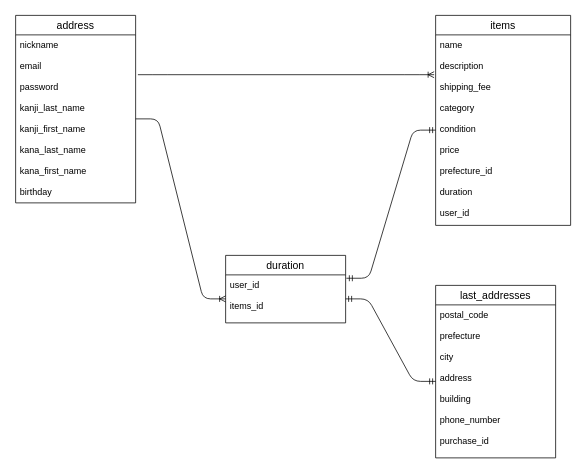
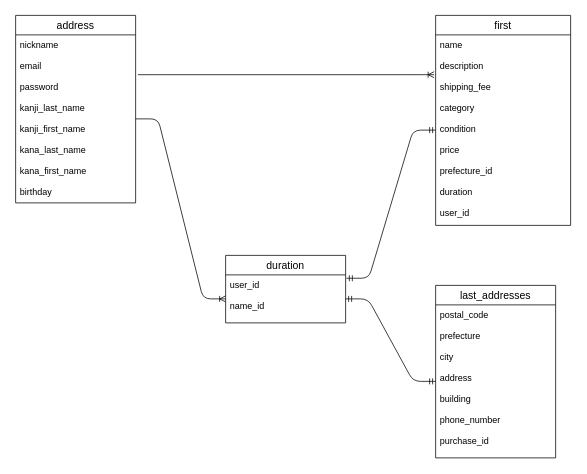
- <mxCell id="6" value="items" style="swimlane;fontStyle=0;childLayout=stackLayout;horizontal=1;startSize=26;horizontalStack=0;resizeParent=1;resizeParentMax=0;resizeLast=0;collapsible=1;marginBottom=0;align=center;fontSize=14;" parent="1" vertex="1"><mxGeometry x="580" y="20" width="180" height="280" as="geometry" /></mxCell>
+ <mxCell id="6" value="first" style="swimlane;fontStyle=0;childLayout=stackLayout;horizontal=1;startSize=26;horizontalStack=0;resizeParent=1;resizeParentMax=0;resizeLast=0;collapsible=1;marginBottom=0;align=center;fontSize=14;" parent="1" vertex="1"><mxGeometry x="580" y="20" width="180" height="280" as="geometry" /></mxCell>
- <mxCell id="11" value="user_id&#10;&#10;items_id" style="text;strokeColor=none;fillColor=none;spacingLeft=4;spacingRight=4;overflow=hidden;rotatable=0;points=[[0,0.5],[1,0.5]];portConstraint=eastwest;fontSize=12;" parent="10" vertex="1"><mxGeometry y="26" width="160" height="64" as="geometry" /></mxCell>
+ <mxCell id="11" value="user_id&#10;&#10;name_id" style="text;strokeColor=none;fillColor=none;spacingLeft=4;spacingRight=4;overflow=hidden;rotatable=0;points=[[0,0.5],[1,0.5]];portConstraint=eastwest;fontSize=12;" parent="10" vertex="1"><mxGeometry y="26" width="160" height="64" as="geometry" /></mxCell>
